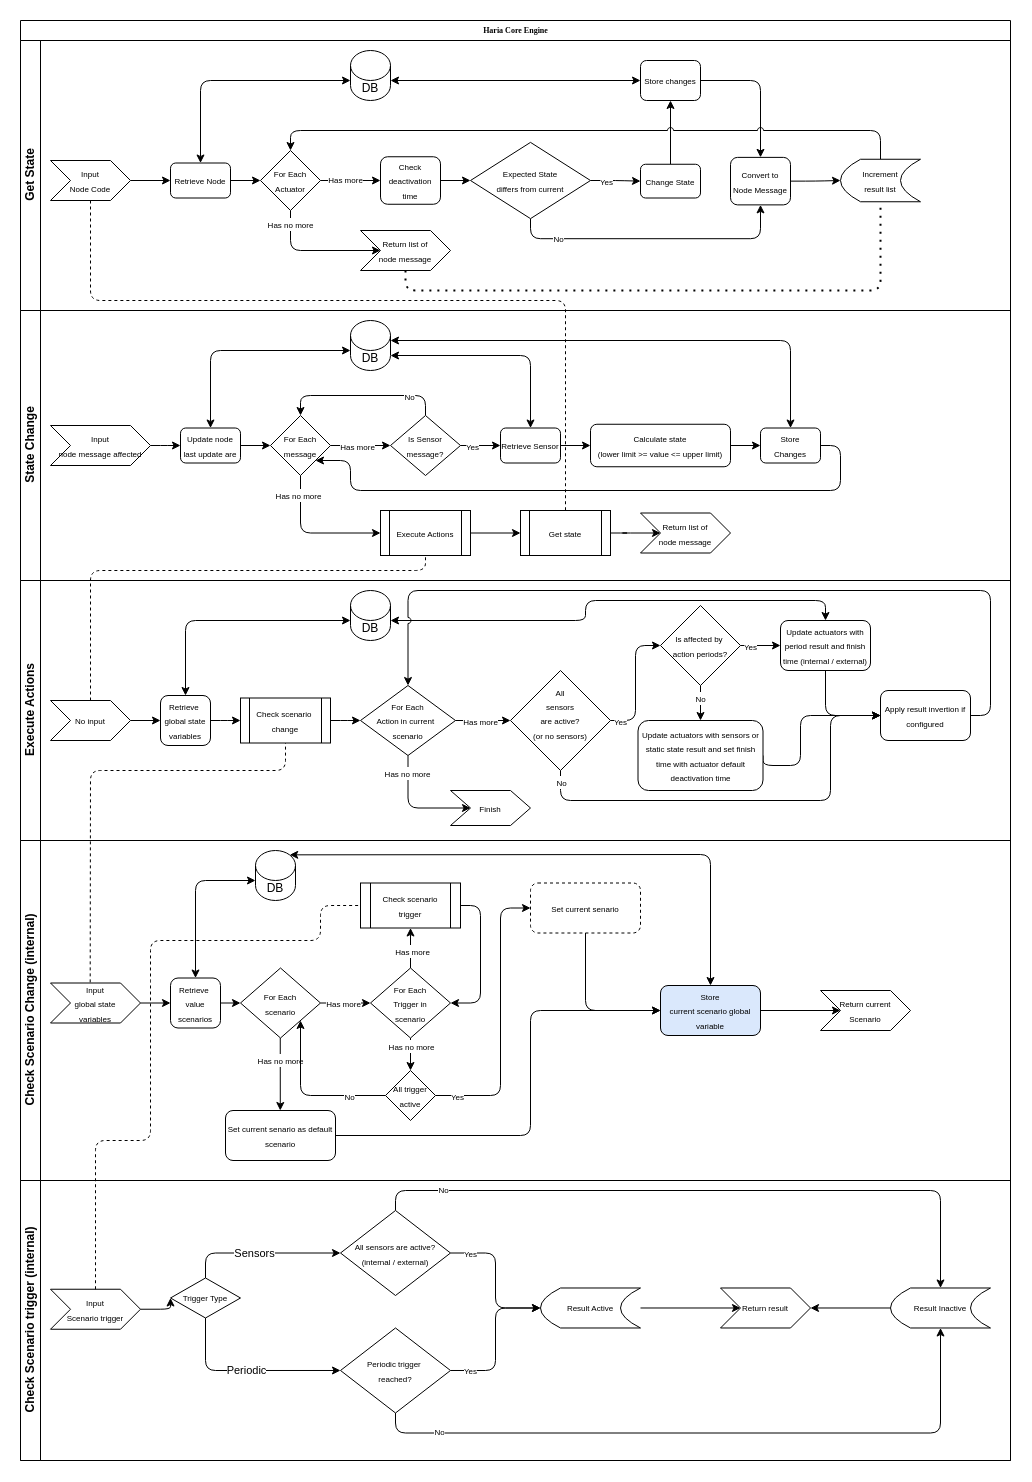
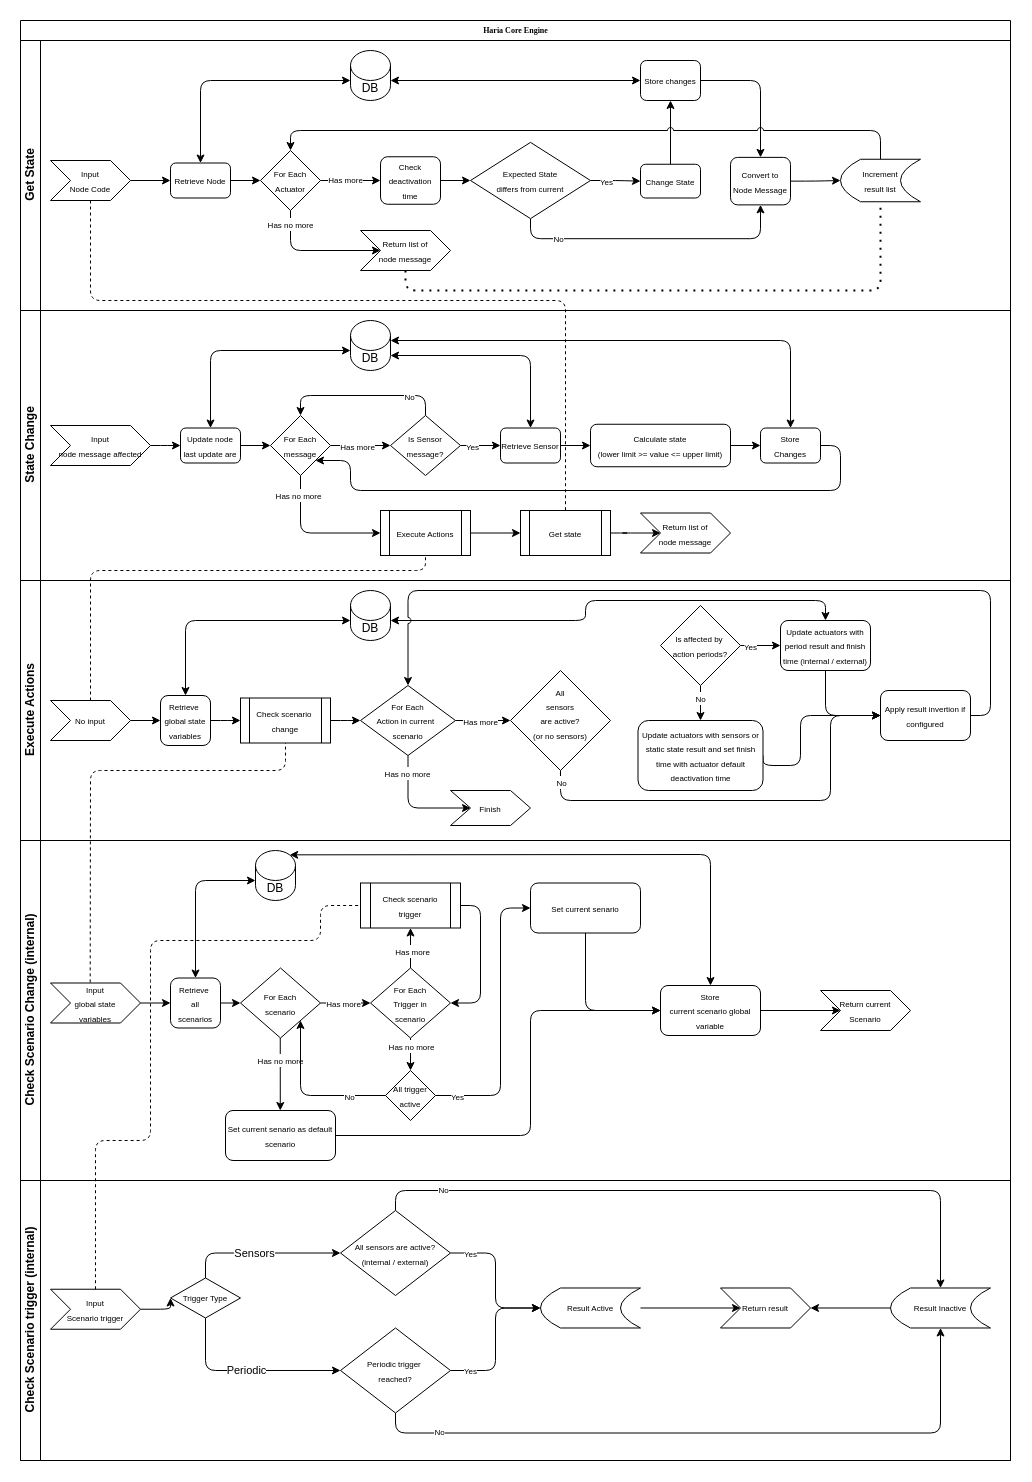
- <mxCell id="83" style="edgeStyle=orthogonalEdgeStyle;rounded=1;jumpStyle=arc;orthogonalLoop=1;jettySize=auto;html=1;exitX=1;exitY=0.5;exitDx=0;exitDy=0;entryX=0;entryY=0.5;entryDx=0;entryDy=0;startArrow=none;startFill=0;strokeColor=#000000;" parent="64" source="87" target="80" edge="1"><mxGeometry relative="1" as="geometry" /></mxCell>
- <mxCell id="84" value="&lt;font style=&quot;font-size: 8px&quot;&gt;Yes&lt;/font&gt;" style="edgeLabel;html=1;align=center;verticalAlign=middle;resizable=0;points=[];" parent="83" vertex="1" connectable="0"><mxGeometry x="-0.705" y="1" relative="1" as="geometry"><mxPoint x="-8.29" y="1" as="offset" /></mxGeometry></mxCell>
- <mxCell id="121" value="&lt;font style=&quot;font-size: 8px&quot;&gt;Set current senario&lt;br&gt;&lt;/font&gt;" style="rounded=1;whiteSpace=wrap;html=1;dashed=1;" parent="96" vertex="1"><mxGeometry x="510" y="42.5" width="110" height="50" as="geometry" /></mxCell>
+ <mxCell id="121" value="&lt;font style=&quot;font-size: 8px&quot;&gt;Set current senario&lt;br&gt;&lt;/font&gt;" style="rounded=1;whiteSpace=wrap;html=1;" parent="96" vertex="1"><mxGeometry x="510" y="42.5" width="110" height="50" as="geometry" /></mxCell>
- <mxCell id="102" value="&lt;font style=&quot;font-size: 8px&quot;&gt;Retrieve&amp;nbsp;&lt;br&gt;value&lt;br&gt;scenarios&lt;br&gt;&lt;/font&gt;" style="rounded=1;whiteSpace=wrap;html=1;" parent="96" vertex="1"><mxGeometry x="150" y="137.5" width="50" height="50" as="geometry" /></mxCell>
+ <mxCell id="102" value="&lt;font style=&quot;font-size: 8px&quot;&gt;Retrieve&amp;nbsp;&lt;br&gt;all&lt;br&gt;scenarios&lt;br&gt;&lt;/font&gt;" style="rounded=1;whiteSpace=wrap;html=1;" parent="96" vertex="1"><mxGeometry x="150" y="137.5" width="50" height="50" as="geometry" /></mxCell>
- <mxCell id="114" value="&lt;font style=&quot;font-size: 8px&quot;&gt;Store&lt;br&gt;current scenario global variable&lt;br&gt;&lt;/font&gt;" style="rounded=1;whiteSpace=wrap;html=1;fillColor=#dae8fc;" parent="96" vertex="1"><mxGeometry x="640" y="145" width="100" height="50" as="geometry" /></mxCell>
+ <mxCell id="114" value="&lt;font style=&quot;font-size: 8px&quot;&gt;Store&lt;br&gt;current scenario global variable&lt;br&gt;&lt;/font&gt;" style="rounded=1;whiteSpace=wrap;html=1;" parent="96" vertex="1"><mxGeometry x="640" y="145" width="100" height="50" as="geometry" /></mxCell>
